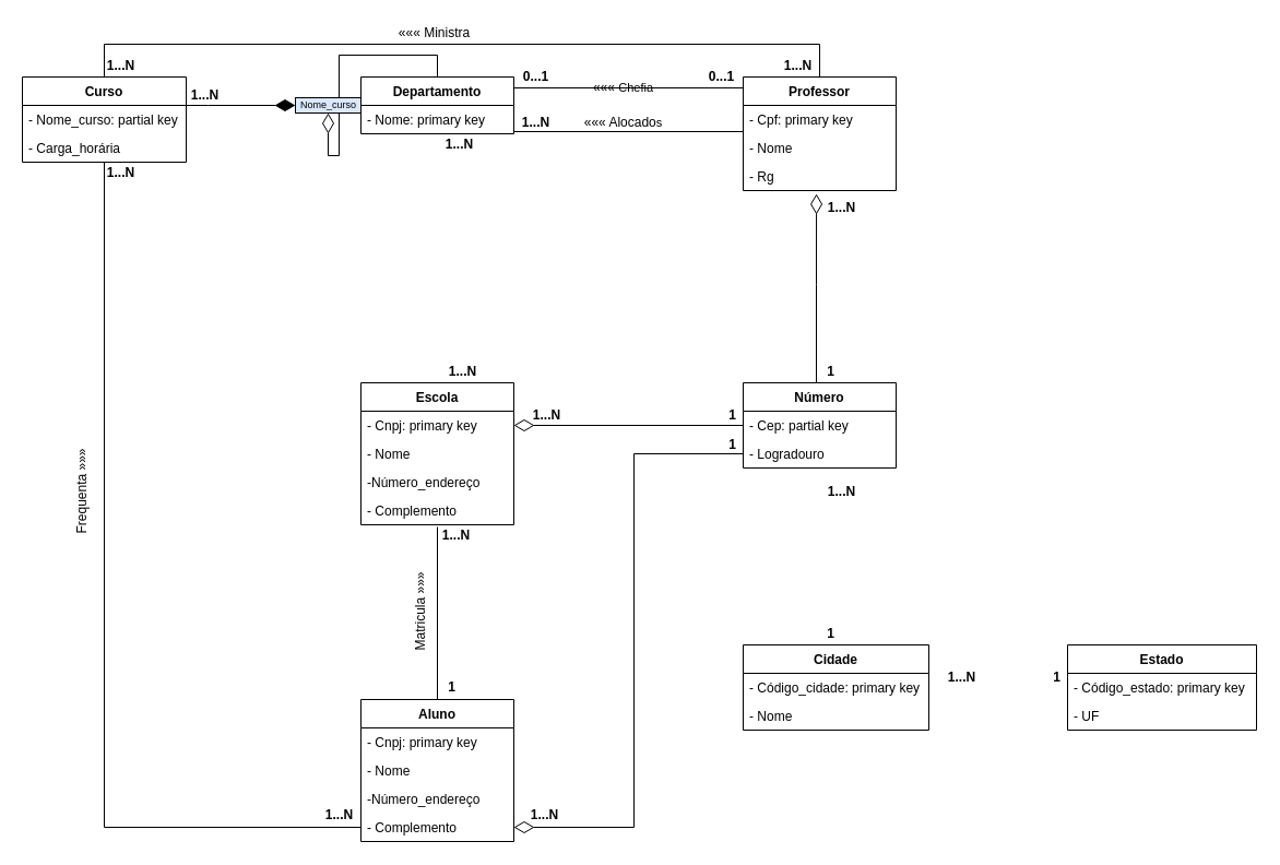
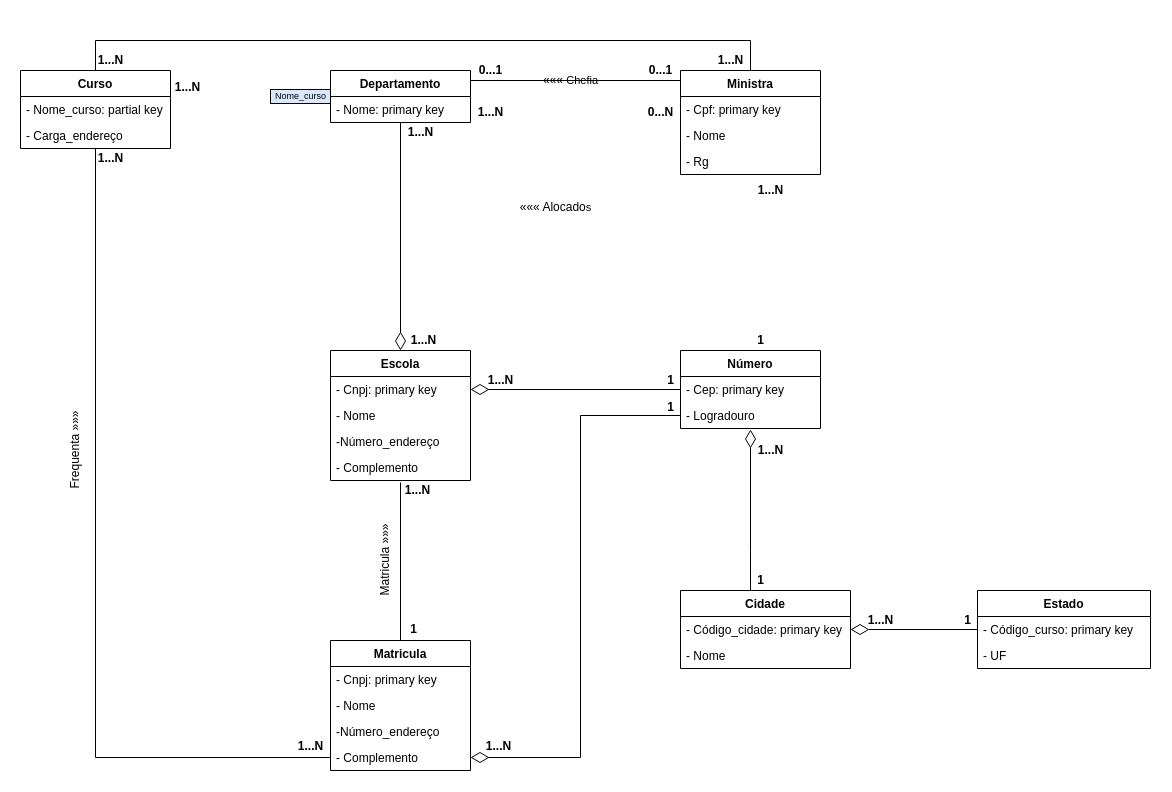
- <mxCell id="70" value="««« Ministra" style="text;html=1;align=center;verticalAlign=middle;resizable=0;points=[];autosize=1;" vertex="1" parent="1"><mxGeometry x="357" width="80" height="20" as="geometry" y="20" /></mxCell>
- <mxCell id="6" style="edgeStyle=orthogonalEdgeStyle;rounded=0;orthogonalLoop=1;jettySize=auto;html=1;endArrow=diamondThin;endFill=0;endSize=16;" edge="1" parent="1" source="39" target="60"><mxGeometry relative="1" as="geometry" /></mxCell>
+ <mxCell id="6" style="edgeStyle=orthogonalEdgeStyle;rounded=0;orthogonalLoop=1;jettySize=auto;html=1;entryX=0.5;entryY=0;entryDx=0;entryDy=0;endArrow=diamondThin;endFill=0;endSize=16;" edge="1" parent="1" source="39" target="25"><mxGeometry relative="1" as="geometry" /></mxCell>
- <mxCell id="42" value="Professor" style="swimlane;fontStyle=1;childLayout=stackLayout;horizontal=1;startSize=26;fillColor=none;horizontalStack=0;resizeParent=1;resizeParentMax=0;resizeLast=0;collapsible=1;marginBottom=0;" vertex="1" parent="1"><mxGeometry x="680" y="70" width="140" height="104" as="geometry" /></mxCell>
+ <mxCell id="42" value="Ministra" style="swimlane;fontStyle=1;childLayout=stackLayout;horizontal=1;startSize=26;fillColor=none;horizontalStack=0;resizeParent=1;resizeParentMax=0;resizeLast=0;collapsible=1;marginBottom=0;" vertex="1" parent="1"><mxGeometry x="680" y="70" width="140" height="104" as="geometry" /></mxCell>
- <mxCell id="64" style="edgeStyle=orthogonalEdgeStyle;rounded=0;orthogonalLoop=1;jettySize=auto;html=1;entryX=0;entryY=0.5;entryDx=0;entryDy=0;endArrow=diamondThin;endFill=1;endSize=16;fontSize=9;" edge="1" parent="1" source="58" target="60"><mxGeometry relative="1" as="geometry"><Array as="points"><mxPoint x="190" y="96" /><mxPoint x="190" y="96" /></Array></mxGeometry></mxCell>
- <mxCell id="22" value="««« Alocado&lt;span style=&quot;font-size: 11px&quot;&gt;s&lt;/span&gt;" style="text;html=1;align=center;verticalAlign=middle;resizable=0;points=[];autosize=1;" vertex="1" parent="1"><mxGeometry x="525" y="102" width="90" height="20" as="geometry" /></mxCell>
+ <mxCell id="22" value="««« Alocado&lt;span style=&quot;font-size: 11px&quot;&gt;s&lt;/span&gt;" style="text;html=1;align=center;verticalAlign=middle;resizable=0;points=[];autosize=1;" vertex="1" parent="1"><mxGeometry x="510" y="197" width="90" height="20" as="geometry" /></mxCell>
+ <mxCell id="23" value="&lt;b&gt;0...N&lt;/b&gt;" style="text;html=1;align=center;verticalAlign=middle;resizable=0;points=[];autosize=1;" vertex="1" parent="1"><mxGeometry x="640" y="102" width="40" height="20" as="geometry" /></mxCell>
- <mxCell id="21" style="edgeStyle=orthogonalEdgeStyle;rounded=0;orthogonalLoop=1;jettySize=auto;html=1;endArrow=none;endFill=0;endSize=16;entryX=0;entryY=0.5;entryDx=0;entryDy=0;" edge="1" parent="1" source="40" target="43"><mxGeometry relative="1" as="geometry"><mxPoint x="670" y="109" as="targetPoint" /><Array as="points"><mxPoint x="680" y="120" /></Array></mxGeometry></mxCell>
- <mxCell id="59" value="- Carga_horária" style="text;strokeColor=none;fillColor=none;align=left;verticalAlign=top;spacingLeft=4;spacingRight=4;overflow=hidden;rotatable=0;points=[[0,0.5],[1,0.5]];portConstraint=eastwest;" vertex="1" parent="57"><mxGeometry y="52" width="150" height="26" as="geometry" /></mxCell>
+ <mxCell id="59" value="- Carga_endereço" style="text;strokeColor=none;fillColor=none;align=left;verticalAlign=top;spacingLeft=4;spacingRight=4;overflow=hidden;rotatable=0;points=[[0,0.5],[1,0.5]];portConstraint=eastwest;" vertex="1" parent="57"><mxGeometry y="52" width="150" height="26" as="geometry" /></mxCell>
- <mxCell id="5" style="edgeStyle=orthogonalEdgeStyle;rounded=0;orthogonalLoop=1;jettySize=auto;html=1;endArrow=diamondThin;endFill=0;endSize=16;entryX=0.479;entryY=1.115;entryDx=0;entryDy=0;entryPerimeter=0;" edge="1" parent="1" source="30" target="45"><mxGeometry relative="1" as="geometry"><mxPoint x="750" y="170" as="targetPoint" /><Array as="points"><mxPoint x="747" y="260" /><mxPoint x="747" y="260" /></Array></mxGeometry></mxCell>
- <mxCell id="31" value="- Cep: partial key" style="text;strokeColor=none;fillColor=none;align=left;verticalAlign=top;spacingLeft=4;spacingRight=4;overflow=hidden;rotatable=0;points=[[0,0.5],[1,0.5]];portConstraint=eastwest;" vertex="1" parent="30"><mxGeometry y="26" width="140" height="26" as="geometry" /></mxCell>
+ <mxCell id="31" value="- Cep: primary key" style="text;strokeColor=none;fillColor=none;align=left;verticalAlign=top;spacingLeft=4;spacingRight=4;overflow=hidden;rotatable=0;points=[[0,0.5],[1,0.5]];portConstraint=eastwest;" vertex="1" parent="30"><mxGeometry y="26" width="140" height="26" as="geometry" /></mxCell>
+ <mxCell id="3" style="edgeStyle=orthogonalEdgeStyle;rounded=0;orthogonalLoop=1;jettySize=auto;html=1;entryX=0.5;entryY=1.038;entryDx=0;entryDy=0;entryPerimeter=0;endArrow=diamondThin;endFill=0;endSize=16;" edge="1" parent="1" source="33" target="32"><mxGeometry relative="1" as="geometry"><Array as="points"><mxPoint x="750" y="550" /><mxPoint x="750" y="550" /></Array></mxGeometry></mxCell>
+ <mxCell id="4" style="edgeStyle=orthogonalEdgeStyle;rounded=0;orthogonalLoop=1;jettySize=auto;html=1;entryX=1;entryY=0.5;entryDx=0;entryDy=0;endArrow=diamondThin;endFill=0;endSize=16;" edge="1" parent="1" source="36" target="34"><mxGeometry relative="1" as="geometry" /></mxCell>
- <mxCell id="37" value="- Código_estado: primary key" style="text;strokeColor=none;fillColor=none;align=left;verticalAlign=top;spacingLeft=4;spacingRight=4;overflow=hidden;rotatable=0;points=[[0,0.5],[1,0.5]];portConstraint=eastwest;" vertex="1" parent="36"><mxGeometry y="26" width="173" height="26" as="geometry" /></mxCell>
+ <mxCell id="37" value="- Código_curso: primary key" style="text;strokeColor=none;fillColor=none;align=left;verticalAlign=top;spacingLeft=4;spacingRight=4;overflow=hidden;rotatable=0;points=[[0,0.5],[1,0.5]];portConstraint=eastwest;" vertex="1" parent="36"><mxGeometry y="26" width="173" height="26" as="geometry" /></mxCell>
- <mxCell id="48" value="Aluno" style="swimlane;fontStyle=1;childLayout=stackLayout;horizontal=1;startSize=26;fillColor=none;horizontalStack=0;resizeParent=1;resizeParentMax=0;resizeLast=0;collapsible=1;marginBottom=0;" vertex="1" parent="1"><mxGeometry x="330" y="640" width="140" height="130" as="geometry" /></mxCell>
+ <mxCell id="48" value="Matricula" style="swimlane;fontStyle=1;childLayout=stackLayout;horizontal=1;startSize=26;fillColor=none;horizontalStack=0;resizeParent=1;resizeParentMax=0;resizeLast=0;collapsible=1;marginBottom=0;" vertex="1" parent="1"><mxGeometry x="330" y="640" width="140" height="130" as="geometry" /></mxCell>
